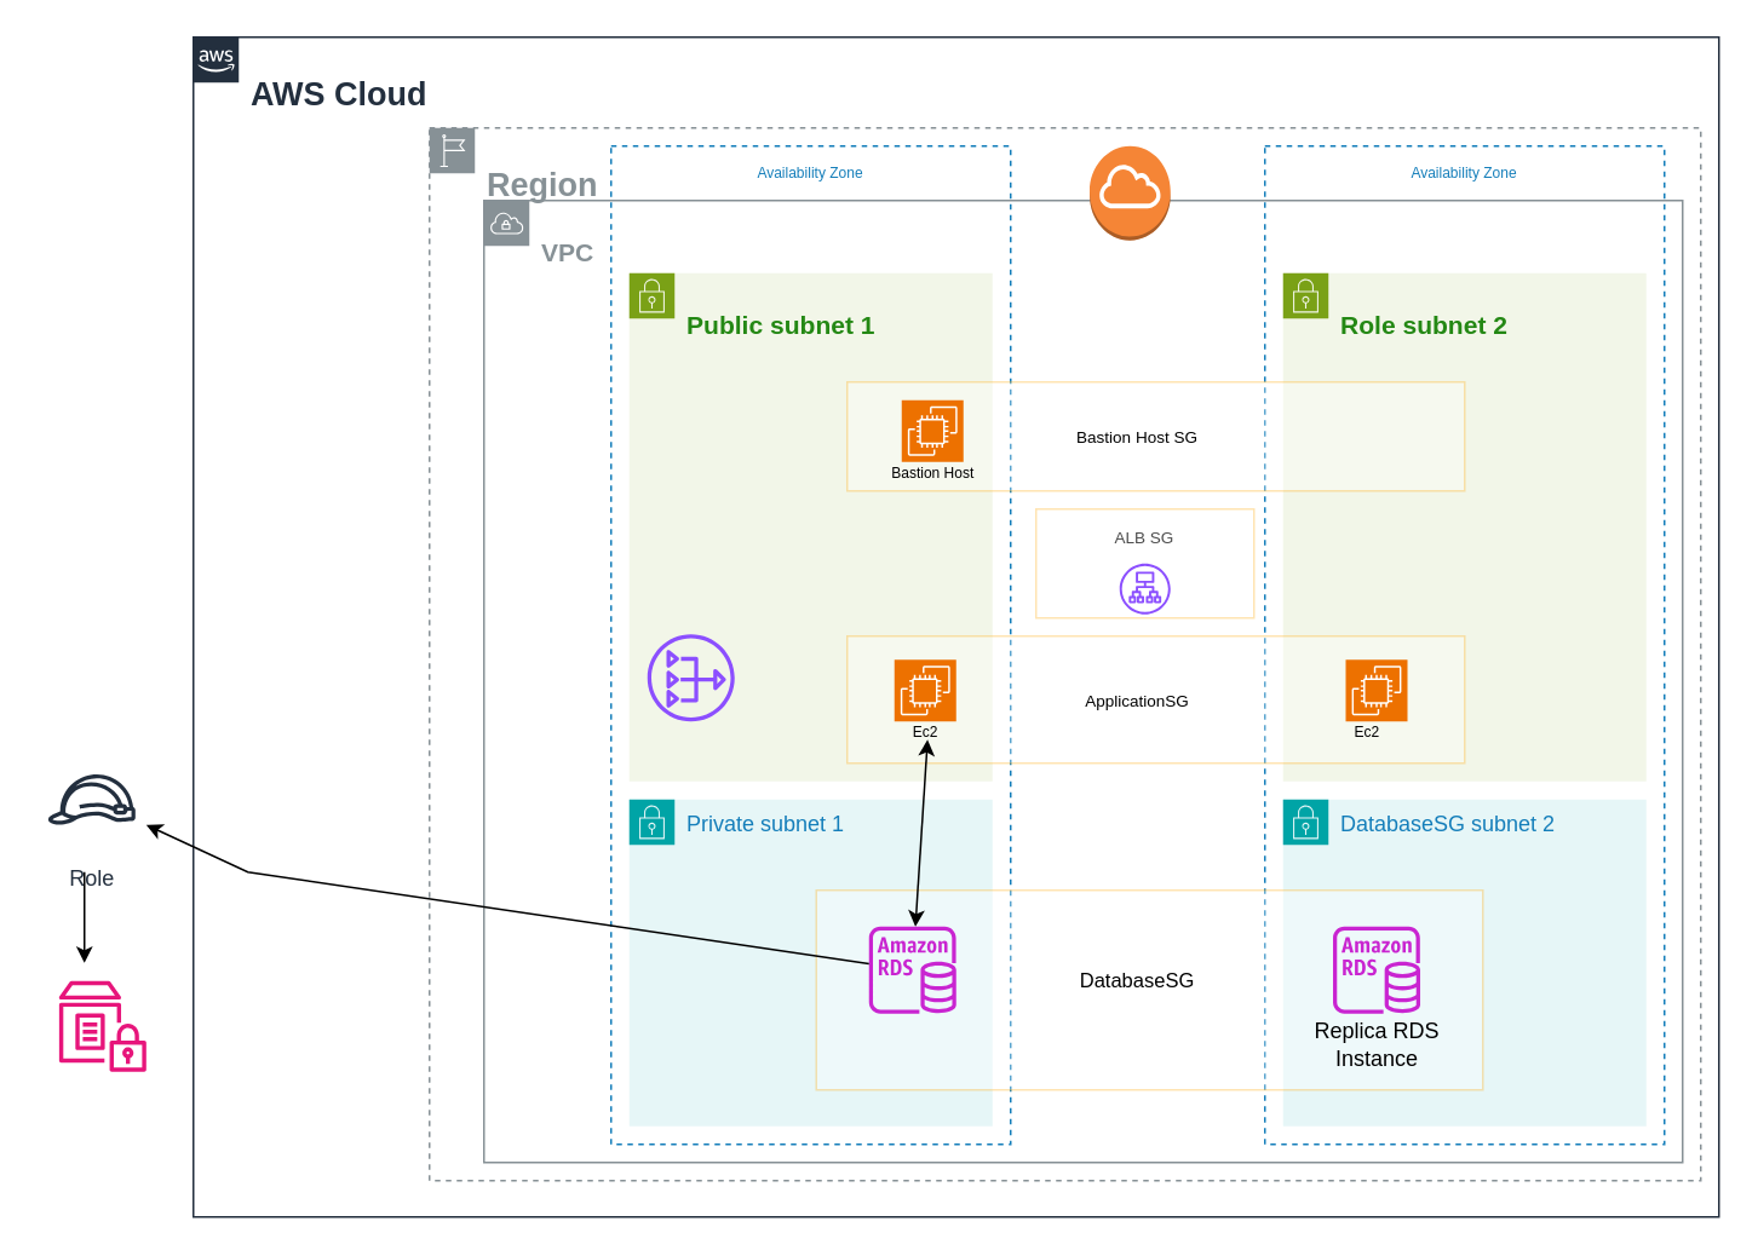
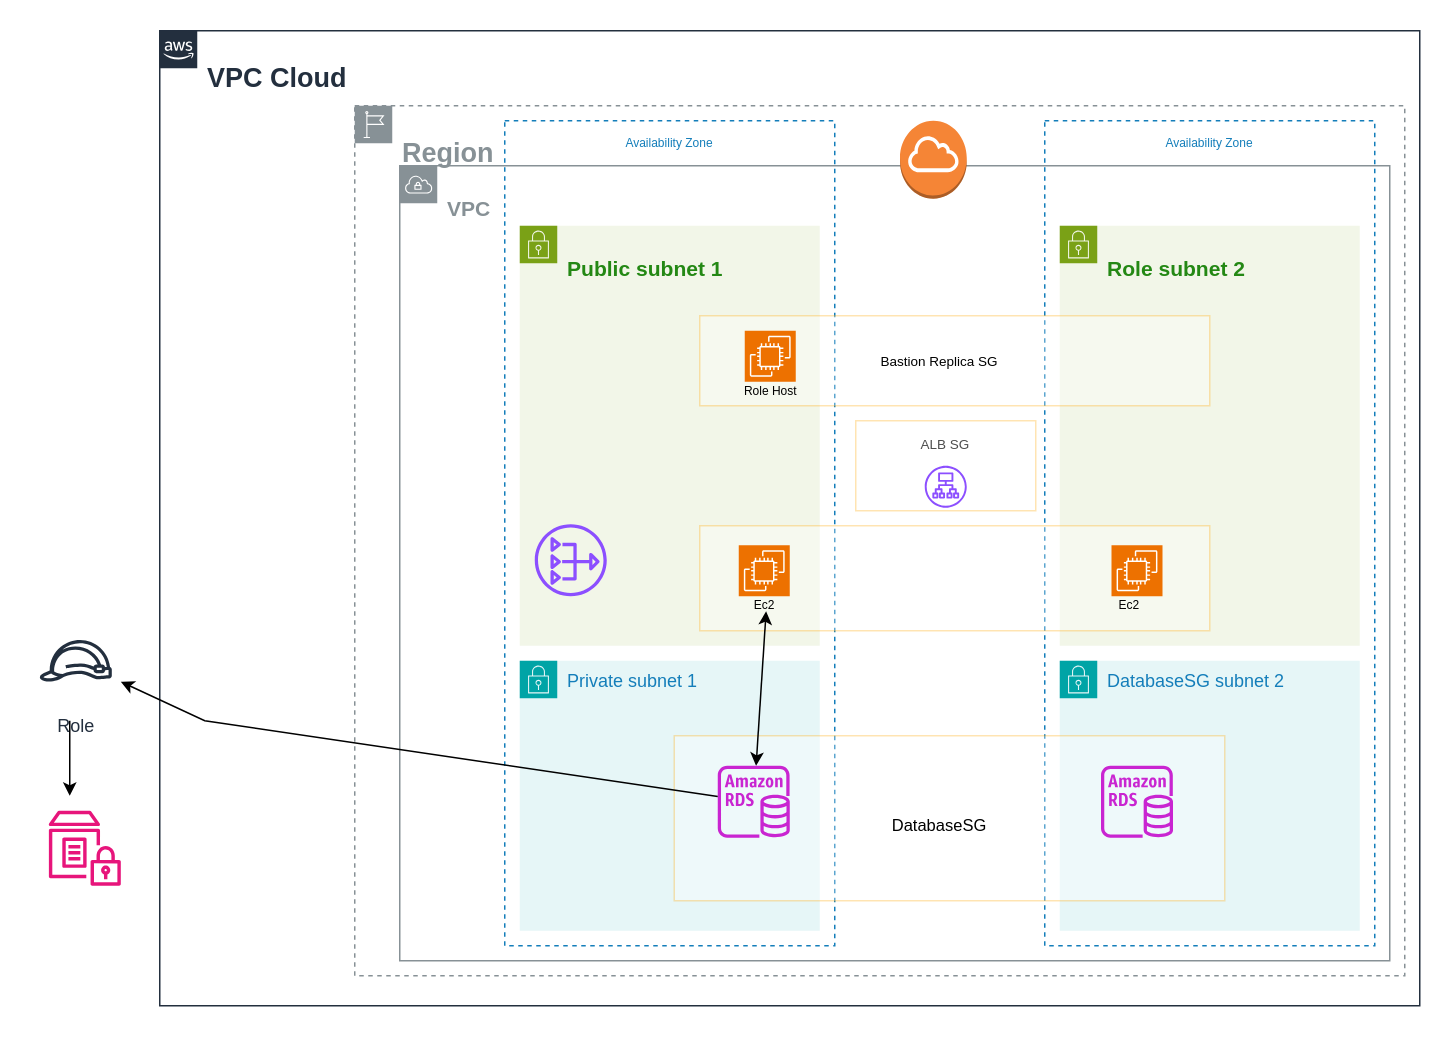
- <mxCell id="2" value="&lt;h2&gt;AWS Cloud&lt;/h2&gt;" style="points=[[0,0],[0.25,0],[0.5,0],[0.75,0],[1,0],[1,0.25],[1,0.5],[1,0.75],[1,1],[0.75,1],[0.5,1],[0.25,1],[0,1],[0,0.75],[0,0.5],[0,0.25]];outlineConnect=0;gradientColor=none;html=1;whiteSpace=wrap;fontSize=12;fontStyle=0;container=1;pointerEvents=0;collapsible=0;recursiveResize=0;shape=mxgraph.aws4.group;grIcon=mxgraph.aws4.group_aws_cloud_alt;strokeColor=#232F3E;fillColor=none;verticalAlign=top;align=left;spacingLeft=30;fontColor=#232F3E;dashed=0;" parent="1" vertex="1"><mxGeometry x="106" y="20" width="840" height="650" as="geometry" /></mxCell>
+ <mxCell id="2" value="&lt;h2&gt;VPC Cloud&lt;/h2&gt;" style="points=[[0,0],[0.25,0],[0.5,0],[0.75,0],[1,0],[1,0.25],[1,0.5],[1,0.75],[1,1],[0.75,1],[0.5,1],[0.25,1],[0,1],[0,0.75],[0,0.5],[0,0.25]];outlineConnect=0;gradientColor=none;html=1;whiteSpace=wrap;fontSize=12;fontStyle=0;container=1;pointerEvents=0;collapsible=0;recursiveResize=0;shape=mxgraph.aws4.group;grIcon=mxgraph.aws4.group_aws_cloud_alt;strokeColor=#232F3E;fillColor=none;verticalAlign=top;align=left;spacingLeft=30;fontColor=#232F3E;dashed=0;" parent="1" vertex="1"><mxGeometry x="106" y="20" width="840" height="650" as="geometry" /></mxCell>
- <mxCell id="27" value="&lt;font style=&quot;&quot;&gt;&lt;font style=&quot;font-size: 9px;&quot;&gt;Bastion Host SG&lt;/font&gt;&lt;br&gt;&lt;/font&gt;" style="text;html=1;strokeColor=none;fillColor=none;align=center;verticalAlign=middle;whiteSpace=wrap;rounded=0;" parent="2" vertex="1"><mxGeometry x="460" y="195" width="120" height="50" as="geometry" /></mxCell>
+ <mxCell id="27" value="&lt;font style=&quot;&quot;&gt;&lt;font style=&quot;font-size: 9px;&quot;&gt;Bastion Replica SG&lt;/font&gt;&lt;br&gt;&lt;/font&gt;" style="text;html=1;strokeColor=none;fillColor=none;align=center;verticalAlign=middle;whiteSpace=wrap;rounded=0;" parent="2" vertex="1"><mxGeometry x="460" y="195" width="120" height="50" as="geometry" /></mxCell>
- <mxCell id="14" value="&lt;font style=&quot;font-size: 8px;&quot;&gt;Bastion Host&lt;/font&gt;" style="text;html=1;strokeColor=none;fillColor=none;align=center;verticalAlign=middle;whiteSpace=wrap;rounded=0;" parent="2" vertex="1"><mxGeometry x="375.5" y="234" width="63" height="10" as="geometry" /></mxCell>
+ <mxCell id="14" value="&lt;font style=&quot;font-size: 8px;&quot;&gt;Role Host&lt;/font&gt;" style="text;html=1;strokeColor=none;fillColor=none;align=center;verticalAlign=middle;whiteSpace=wrap;rounded=0;" parent="2" vertex="1"><mxGeometry x="375.5" y="234" width="63" height="10" as="geometry" /></mxCell>
- <mxCell id="28" value="&lt;font style=&quot;&quot;&gt;&lt;font style=&quot;font-size: 9px;&quot;&gt;ApplicationSG&lt;/font&gt;&lt;br&gt;&lt;/font&gt;" style="text;html=1;strokeColor=none;fillColor=none;align=center;verticalAlign=middle;whiteSpace=wrap;rounded=0;" parent="2" vertex="1"><mxGeometry x="460" y="340" width="120" height="50" as="geometry" /></mxCell>
- <mxCell id="23" value="&lt;font style=&quot;&quot;&gt;&lt;font style=&quot;font-size: 11px;&quot;&gt;DatabaseSG&lt;/font&gt;&lt;br&gt;&lt;/font&gt;" style="text;html=1;strokeColor=none;fillColor=none;align=center;verticalAlign=middle;whiteSpace=wrap;rounded=0;" parent="2" vertex="1"><mxGeometry x="460" y="480" width="120" height="80" as="geometry" /></mxCell>
+ <mxCell id="23" value="&lt;font style=&quot;&quot;&gt;&lt;font style=&quot;font-size: 11px;&quot;&gt;DatabaseSG&lt;/font&gt;&lt;br&gt;&lt;/font&gt;" style="text;html=1;strokeColor=none;fillColor=none;align=center;verticalAlign=middle;whiteSpace=wrap;rounded=0;" parent="2" vertex="1"><mxGeometry x="460" y="490" width="120" height="80" as="geometry" /></mxCell>
- <mxCell id="26" value="Replica RDS Instance" style="text;html=1;strokeColor=none;fillColor=none;align=center;verticalAlign=middle;whiteSpace=wrap;rounded=0;" parent="2" vertex="1"><mxGeometry x="611.5" y="540" width="80" height="30" as="geometry" /></mxCell>
